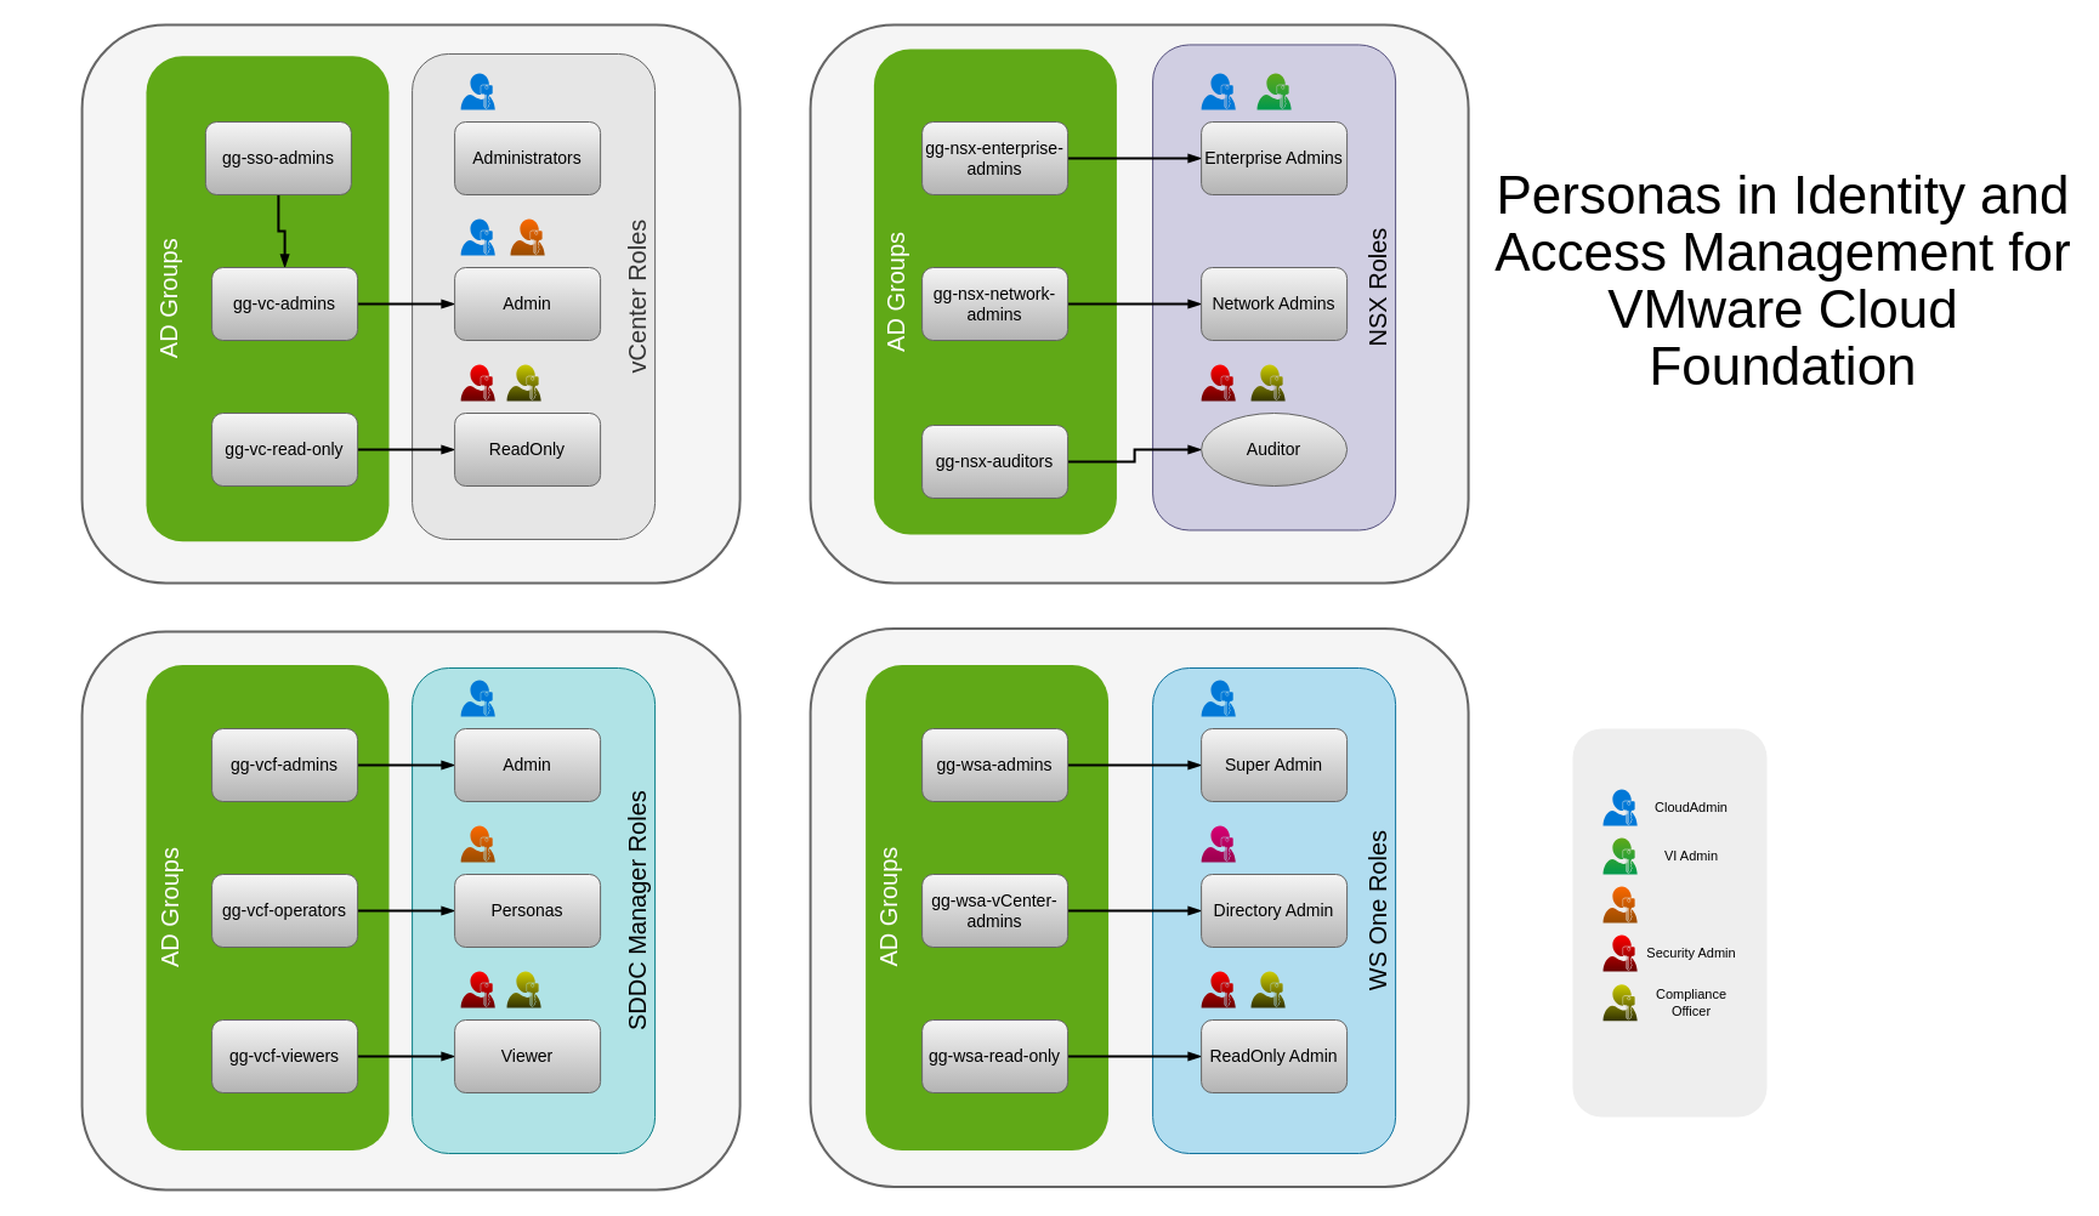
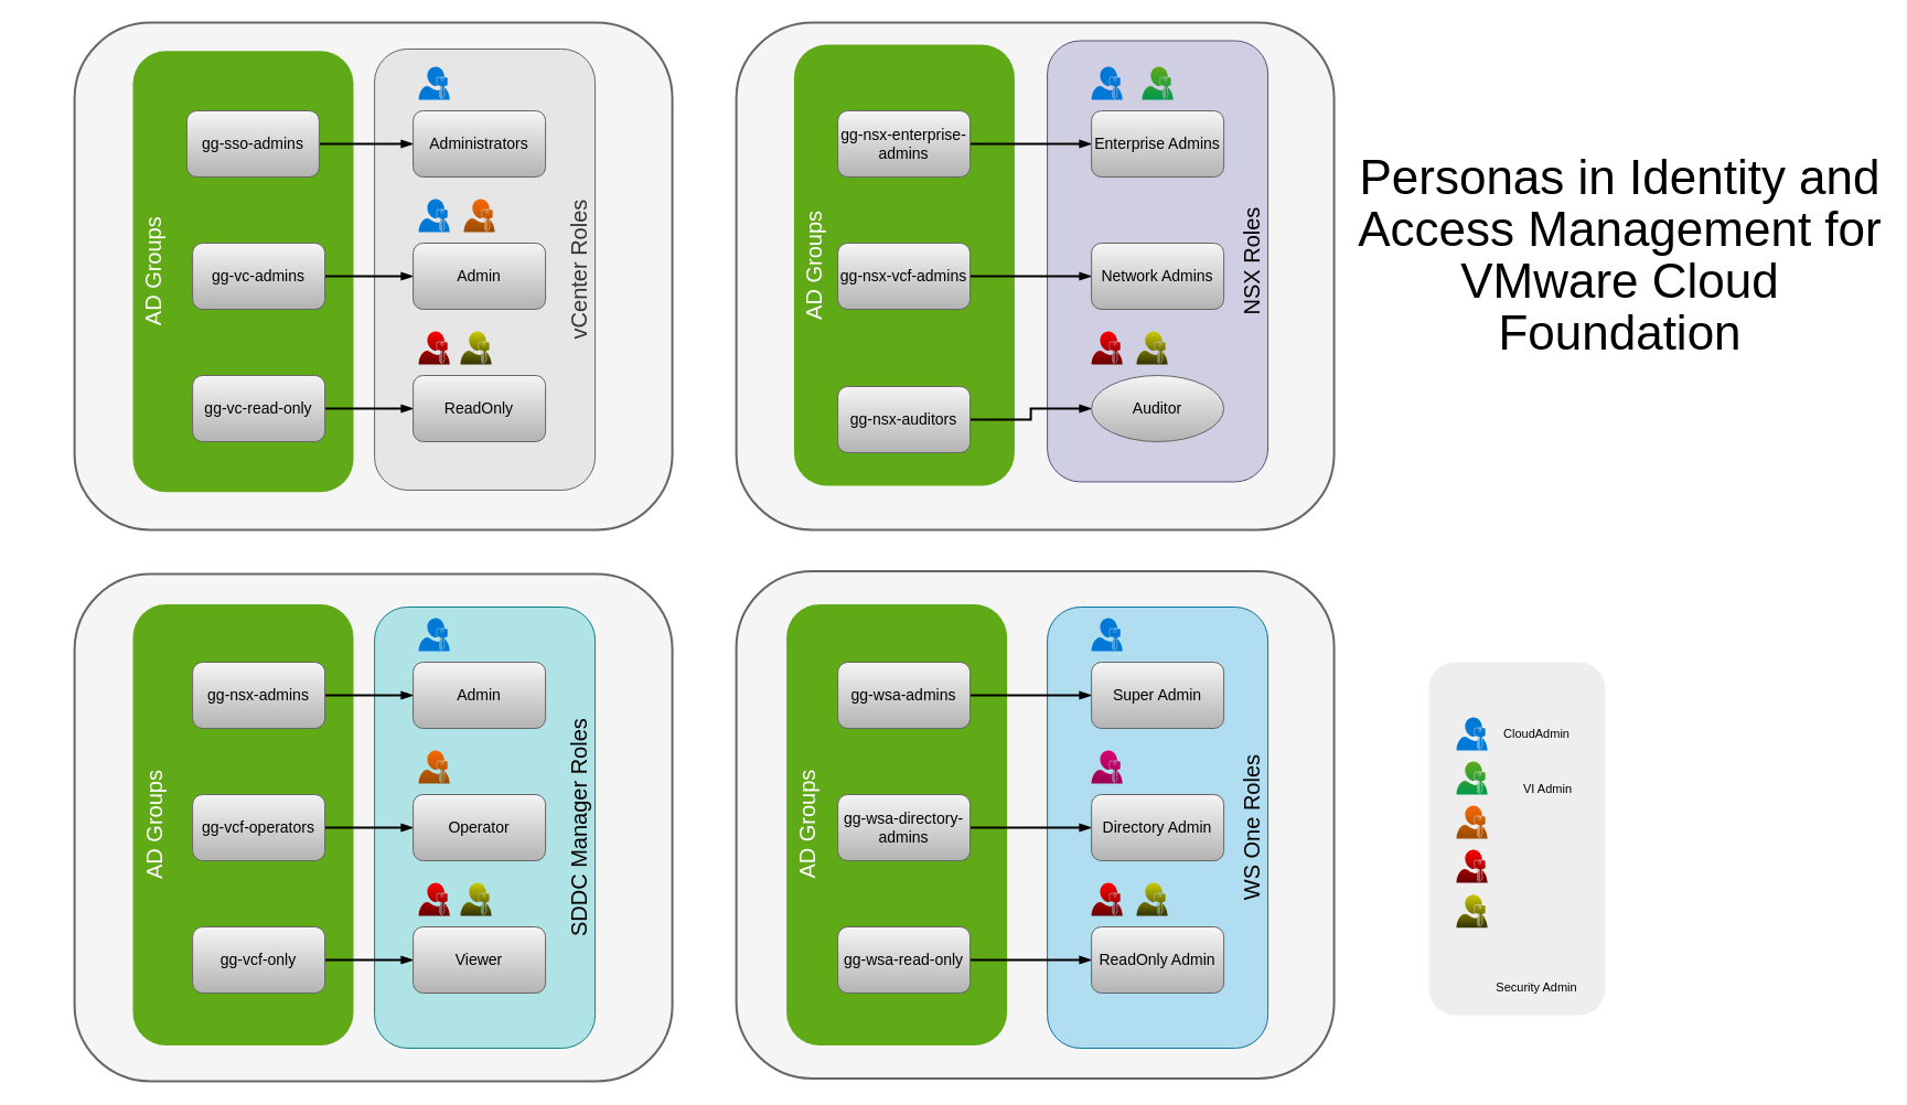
- <mxCell id="15" value="" style="edgeStyle=orthogonalEdgeStyle;rounded=0;orthogonalLoop=1;jettySize=auto;html=1;endArrow=blockThin;endFill=1;strokeWidth=2;" edge="1" parent="1" source="16" target="19"><mxGeometry relative="1" as="geometry" /></mxCell>
+ <mxCell id="15" value="" style="edgeStyle=orthogonalEdgeStyle;rounded=0;orthogonalLoop=1;jettySize=auto;html=1;endArrow=blockThin;endFill=1;strokeWidth=2;" edge="1" parent="1" source="16" target="17"><mxGeometry relative="1" as="geometry" /></mxCell>
- <mxCell id="36" value="gg-nsx-network-admins" style="rounded=1;whiteSpace=wrap;html=1;fillColor=#f5f5f5;strokeColor=#666666;fontSize=14;gradientColor=#b3b3b3;" vertex="1" parent="1"><mxGeometry x="759.1" y="220" width="120" height="60" as="geometry" /></mxCell>
+ <mxCell id="36" value="gg-nsx-vcf-admins" style="rounded=1;whiteSpace=wrap;html=1;fillColor=#f5f5f5;strokeColor=#666666;fontSize=14;gradientColor=#b3b3b3;" vertex="1" parent="1"><mxGeometry x="759.1" y="220" width="120" height="60" as="geometry" /></mxCell>
- <mxCell id="29" value="&lt;font style=&quot;font-size: 14px;&quot;&gt;gg-vcf-admins&lt;/font&gt;" style="rounded=1;whiteSpace=wrap;html=1;fillColor=#f5f5f5;strokeColor=#666666;gradientColor=#b3b3b3;fontSize=14;" vertex="1" parent="1"><mxGeometry x="174.1" y="600" width="120" height="60" as="geometry" /></mxCell>
+ <mxCell id="29" value="&lt;font style=&quot;font-size: 14px;&quot;&gt;gg-nsx-admins&lt;/font&gt;" style="rounded=1;whiteSpace=wrap;html=1;fillColor=#f5f5f5;strokeColor=#666666;gradientColor=#b3b3b3;fontSize=14;" vertex="1" parent="1"><mxGeometry x="174.1" y="600" width="120" height="60" as="geometry" /></mxCell>
- <mxCell id="68" value="VI Admin" style="text;html=1;strokeColor=none;fillColor=none;align=center;verticalAlign=middle;whiteSpace=wrap;rounded=0;fontSize=11;fontFamily=Helvetica;fontColor=default;" vertex="1" parent="1"><mxGeometry x="1348.2" y="690" width="90" height="30" as="geometry" /></mxCell>
+ <mxCell id="68" value="VI Admin" style="text;html=1;strokeColor=none;fillColor=none;align=center;verticalAlign=middle;whiteSpace=wrap;rounded=0;fontSize=11;fontFamily=Helvetica;fontColor=default;" vertex="1" parent="1"><mxGeometry x="1358.2" y="700" width="90" height="30" as="geometry" /></mxCell>
- <mxCell id="31" value="Personas" style="rounded=1;whiteSpace=wrap;html=1;fillColor=#f5f5f5;strokeColor=#666666;fontSize=14;gradientColor=#b3b3b3;" vertex="1" parent="1"><mxGeometry x="374.1" y="720" width="120" height="60" as="geometry" /></mxCell>
+ <mxCell id="31" value="Operator" style="rounded=1;whiteSpace=wrap;html=1;fillColor=#f5f5f5;strokeColor=#666666;fontSize=14;gradientColor=#b3b3b3;" vertex="1" parent="1"><mxGeometry x="374.1" y="720" width="120" height="60" as="geometry" /></mxCell>
- <mxCell id="45" value="gg-wsa-vCenter-admins" style="rounded=1;whiteSpace=wrap;html=1;fillColor=#f5f5f5;strokeColor=#666666;fontSize=14;gradientColor=#b3b3b3;" vertex="1" parent="1"><mxGeometry x="759.1" y="720" width="120" height="60" as="geometry" /></mxCell>
+ <mxCell id="45" value="gg-wsa-directory-admins" style="rounded=1;whiteSpace=wrap;html=1;fillColor=#f5f5f5;strokeColor=#666666;fontSize=14;gradientColor=#b3b3b3;" vertex="1" parent="1"><mxGeometry x="759.1" y="720" width="120" height="60" as="geometry" /></mxCell>
- <mxCell id="70" value="Security Admin" style="text;html=1;strokeColor=none;fillColor=none;align=center;verticalAlign=middle;whiteSpace=wrap;rounded=0;fontSize=11;fontFamily=Helvetica;fontColor=default;" vertex="1" parent="1"><mxGeometry x="1348.2" y="770" width="90" height="30" as="geometry" /></mxCell>
+ <mxCell id="70" value="Security Admin" style="text;html=1;strokeColor=none;fillColor=none;align=center;verticalAlign=middle;whiteSpace=wrap;rounded=0;fontSize=11;fontFamily=Helvetica;fontColor=default;" vertex="1" parent="1"><mxGeometry x="1348.2" y="880" width="90" height="30" as="geometry" /></mxCell>
- <mxCell id="72" value="Compliance Officer" style="text;html=1;strokeColor=none;fillColor=none;align=center;verticalAlign=middle;whiteSpace=wrap;rounded=0;fontSize=11;fontFamily=Helvetica;fontColor=default;" vertex="1" parent="1"><mxGeometry x="1348.2" y="810.73" width="90" height="30" as="geometry" /></mxCell>
- <mxCell id="25" value="gg-vcf-viewers" style="rounded=1;whiteSpace=wrap;html=1;fillColor=#f5f5f5;strokeColor=#666666;fontSize=14;gradientColor=#b3b3b3;" vertex="1" parent="1"><mxGeometry x="174.1" y="840" width="120" height="60" as="geometry" /></mxCell>
+ <mxCell id="25" value="gg-vcf-only" style="rounded=1;whiteSpace=wrap;html=1;fillColor=#f5f5f5;strokeColor=#666666;fontSize=14;gradientColor=#b3b3b3;" vertex="1" parent="1"><mxGeometry x="174.1" y="840" width="120" height="60" as="geometry" /></mxCell>
